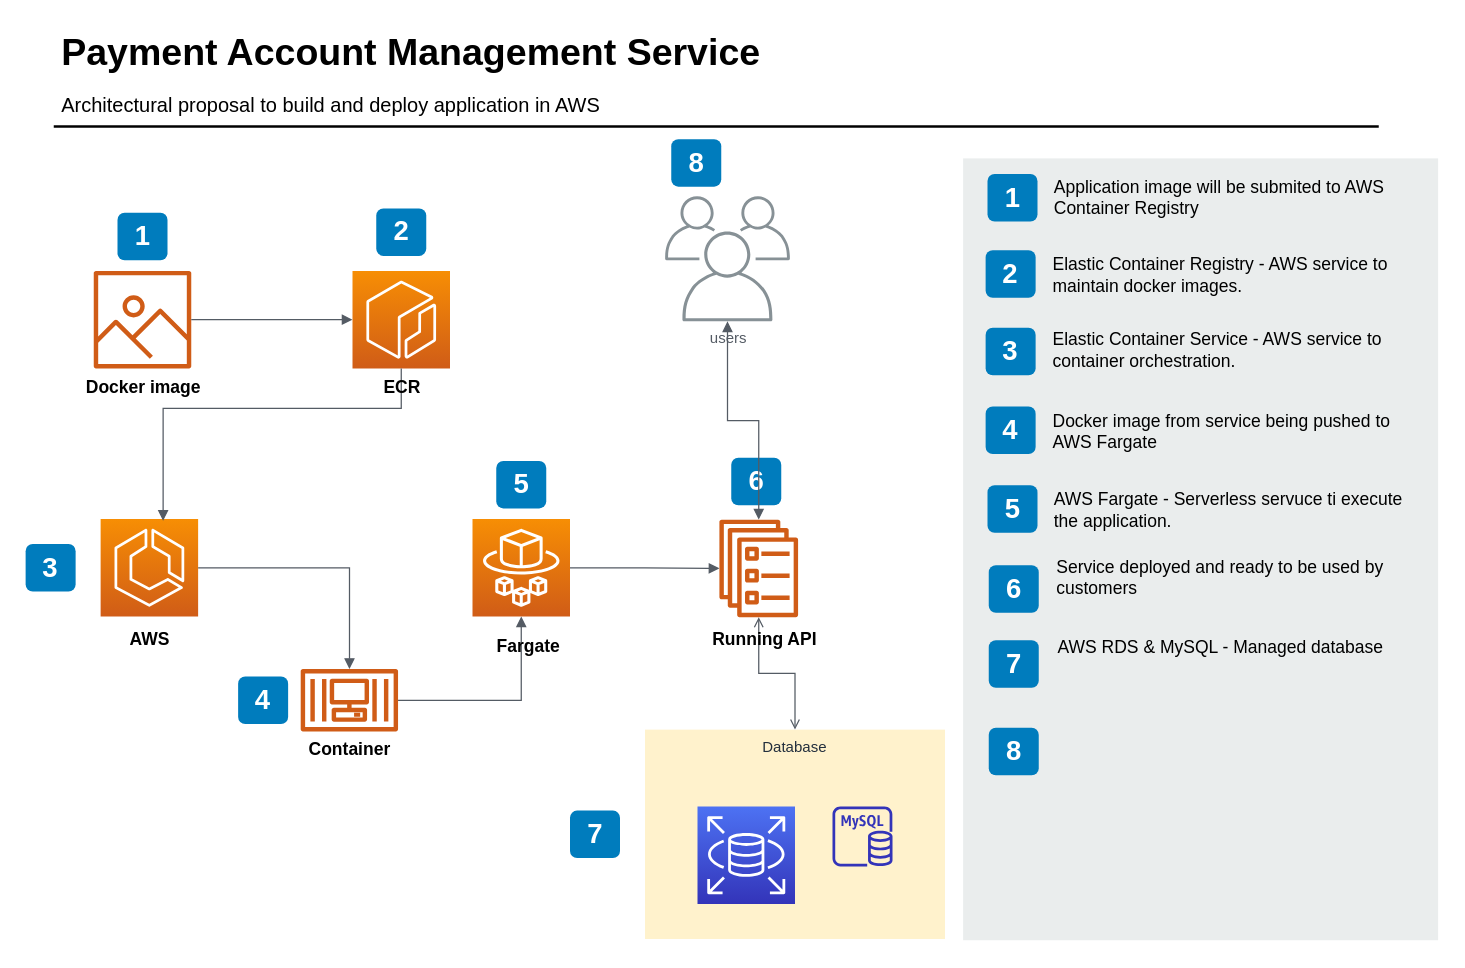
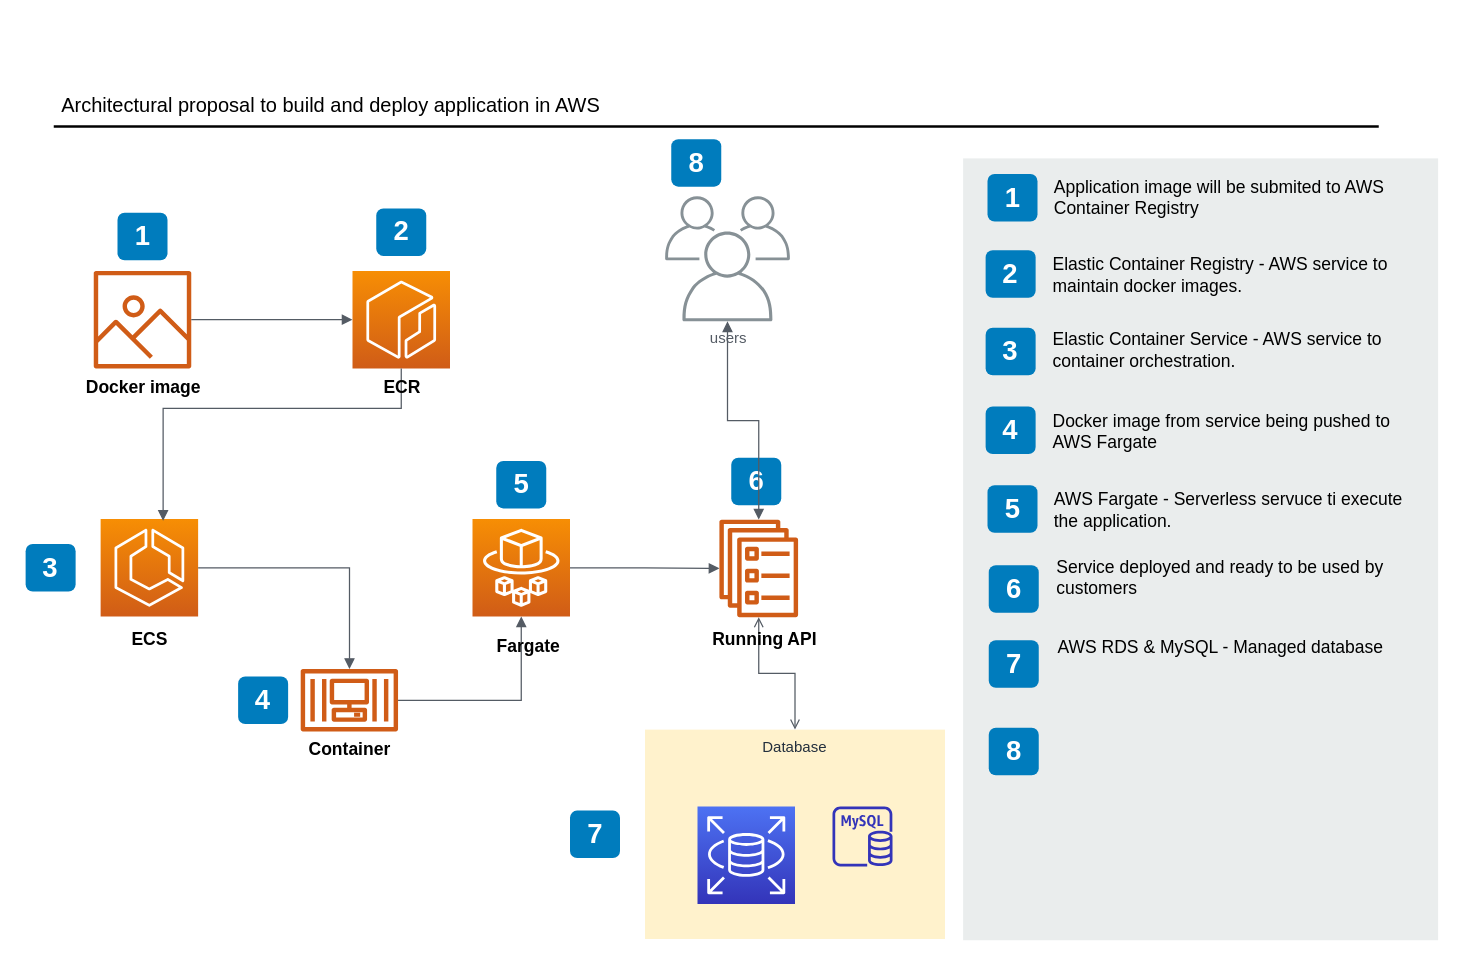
- <mxCell id="8" value="Payment Account Management Service&lt;br&gt;" style="text;html=1;resizable=0;points=[];autosize=1;align=left;verticalAlign=top;spacingTop=-4;fontSize=30;fontStyle=1" parent="1" vertex="1"><mxGeometry x="46.5" y="20.5" width="570" height="40" as="geometry" /></mxCell>
- <mxCell id="48" value="&lt;font style=&quot;font-size: 14px&quot;&gt;AWS&lt;/font&gt;" style="text;strokeColor=none;fillColor=none;html=1;fontSize=24;fontStyle=1;verticalAlign=middle;align=center;" parent="1" vertex="1"><mxGeometry x="69" y="487.5" width="100" height="40" as="geometry" /></mxCell>
+ <mxCell id="48" value="&lt;font style=&quot;font-size: 14px&quot;&gt;ECS&lt;/font&gt;" style="text;strokeColor=none;fillColor=none;html=1;fontSize=24;fontStyle=1;verticalAlign=middle;align=center;" parent="1" vertex="1"><mxGeometry x="69" y="487.5" width="100" height="40" as="geometry" /></mxCell>
